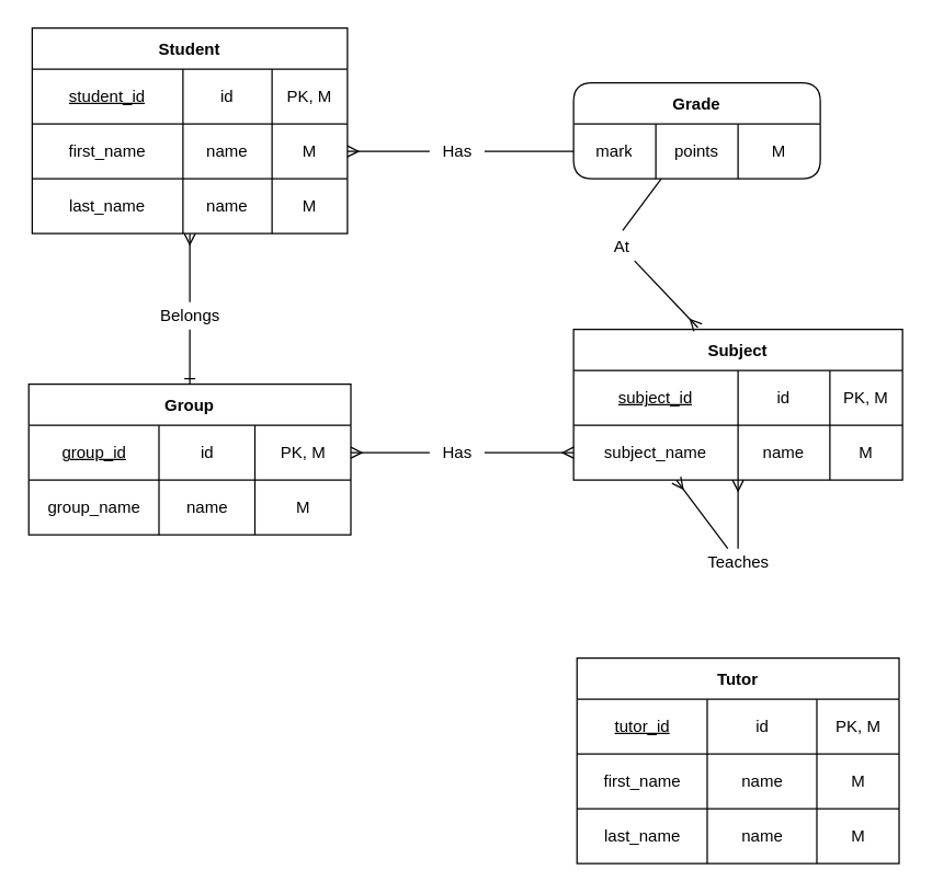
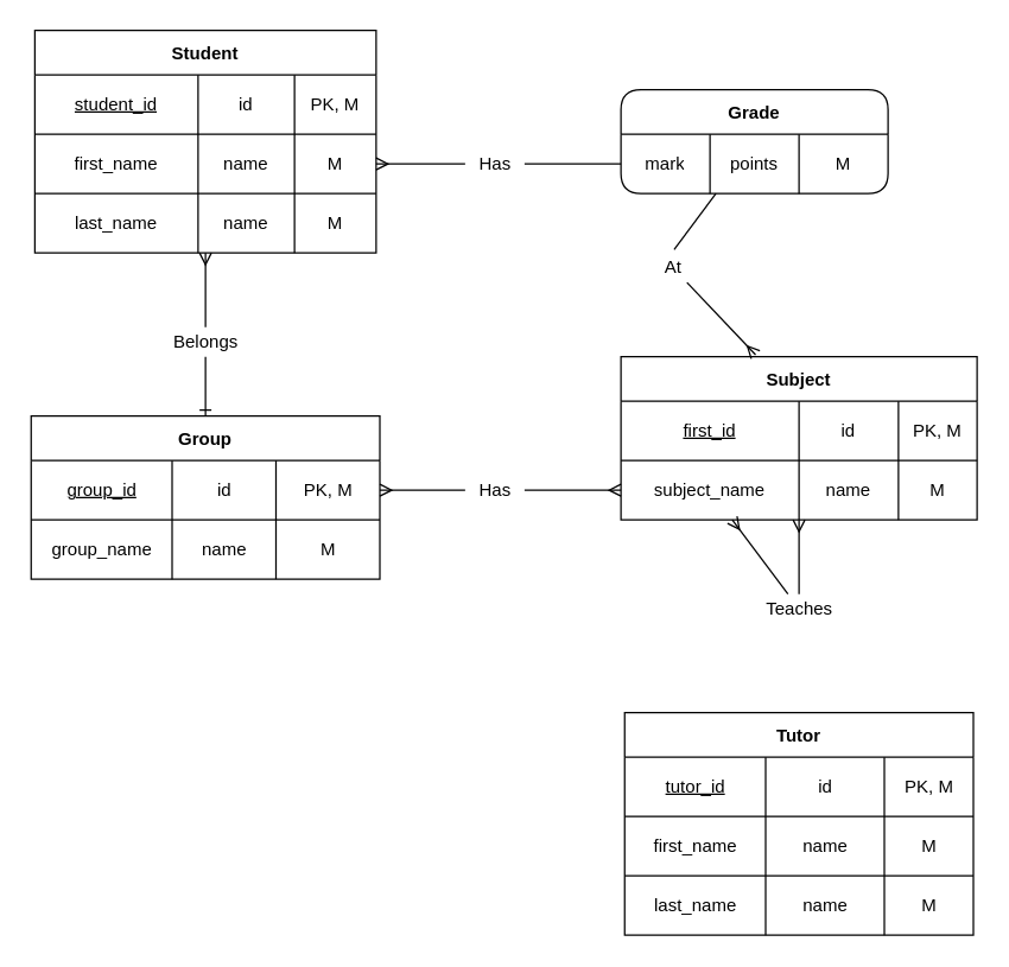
- <mxCell id="5" value="&lt;div&gt;subject_id&lt;/div&gt;" style="shape=partialRectangle;html=1;whiteSpace=wrap;connectable=0;fillColor=none;top=0;left=0;bottom=0;right=0;overflow=hidden;pointerEvents=1;fontStyle=4" vertex="1" parent="4"><mxGeometry width="120" height="40" as="geometry"><mxRectangle width="120" height="40" as="alternateBounds" /></mxGeometry></mxCell>
+ <mxCell id="5" value="&lt;div&gt;first_id&lt;/div&gt;" style="shape=partialRectangle;html=1;whiteSpace=wrap;connectable=0;fillColor=none;top=0;left=0;bottom=0;right=0;overflow=hidden;pointerEvents=1;fontStyle=4" vertex="1" parent="4"><mxGeometry width="120" height="40" as="geometry"><mxRectangle width="120" height="40" as="alternateBounds" /></mxGeometry></mxCell>
